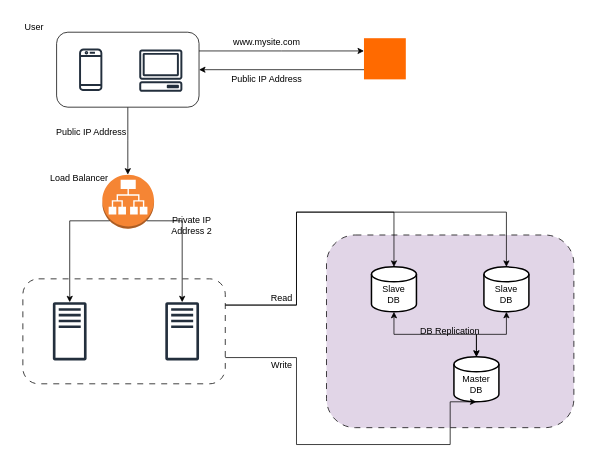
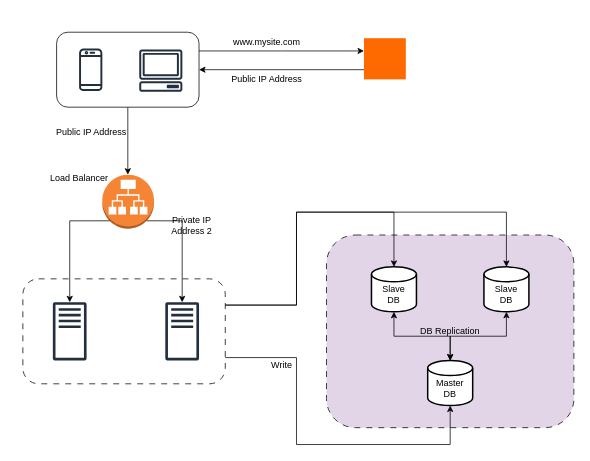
- <mxCell id="7" value="User" style="text;html=1;align=center;verticalAlign=middle;resizable=0;points=[];autosize=1;strokeColor=none;fillColor=none;" vertex="1" parent="1"><mxGeometry x="20" y="20" width="50" height="30" as="geometry" /></mxCell>
- <mxCell id="28" value="Read" style="text;html=1;align=center;verticalAlign=middle;resizable=0;points=[];autosize=1;strokeColor=none;fillColor=none;" vertex="1" parent="1"><mxGeometry x="350" y="382" width="50" height="30" as="geometry" /></mxCell>
- <mxCell id="25" value="&lt;br&gt;Master &lt;br&gt;DB" style="strokeWidth=2;html=1;shape=mxgraph.flowchart.database;whiteSpace=wrap;" vertex="1" parent="1"><mxGeometry x="605" y="475" width="60" height="60" as="geometry" /></mxCell>
+ <mxCell id="25" value="&lt;br&gt;Master &lt;br&gt;DB" style="strokeWidth=2;html=1;shape=mxgraph.flowchart.database;whiteSpace=wrap;" vertex="1" parent="1"><mxGeometry x="570" y="480" width="60" height="60" as="geometry" /></mxCell>
